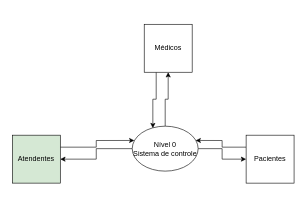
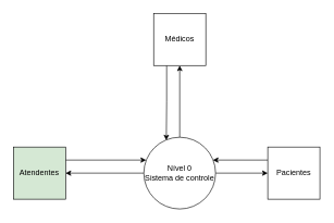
- <mxCell id="7" value="Médicos" style="whiteSpace=wrap;html=1;aspect=fixed;" vertex="1" parent="1"><mxGeometry x="240" y="40" width="80" height="80" as="geometry" /></mxCell>
+ <mxCell id="7" value="Médicos" style="whiteSpace=wrap;html=1;aspect=fixed;" vertex="1" parent="1"><mxGeometry x="235" y="20" width="80" height="80" as="geometry" /></mxCell>
- <mxCell id="5" value="&lt;div&gt;Nível 0&lt;/div&gt;&lt;div&gt;Sistema de controle&lt;br&gt;&lt;/div&gt;" style="ellipse;whiteSpace=wrap;html=1;aspect=fixed;" vertex="1" parent="1"><mxGeometry x="220" y="210" width="110" height="75" as="geometry" /></mxCell>
+ <mxCell id="5" value="&lt;div&gt;Nível 0&lt;/div&gt;&lt;div&gt;Sistema de controle&lt;br&gt;&lt;/div&gt;" style="ellipse;whiteSpace=wrap;html=1;aspect=fixed;" vertex="1" parent="1"><mxGeometry x="220" y="210" width="110" height="110" as="geometry" /></mxCell>
